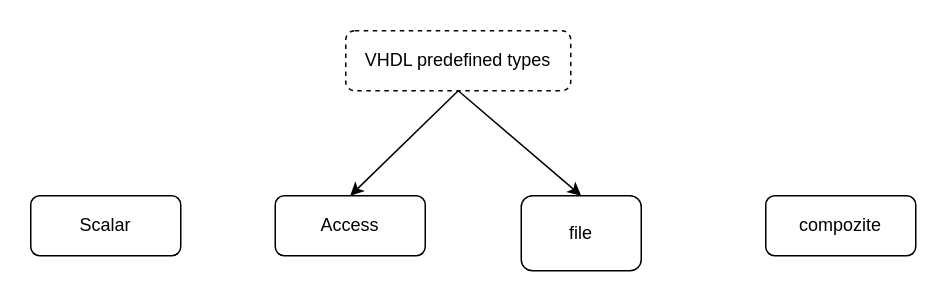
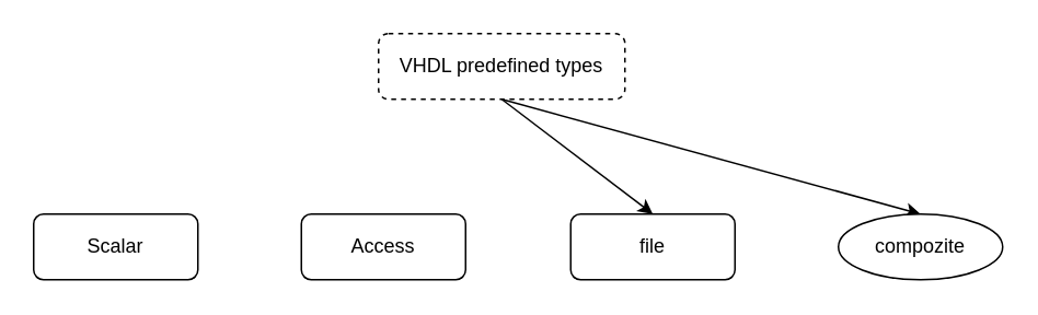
- <mxCell id="2" style="edgeStyle=none;rounded=0;orthogonalLoop=1;jettySize=auto;html=1;exitX=0.5;exitY=1;exitDx=0;exitDy=0;entryX=0.5;entryY=0;entryDx=0;entryDy=0;" edge="1" parent="1" source="5" target="7"><mxGeometry relative="1" as="geometry" /></mxCell>
+ <mxCell id="4" style="edgeStyle=none;rounded=0;orthogonalLoop=1;jettySize=auto;html=1;exitX=0.5;exitY=1;exitDx=0;exitDy=0;entryX=0.5;entryY=0;entryDx=0;entryDy=0;" edge="1" parent="1" source="5" target="9"><mxGeometry relative="1" as="geometry" /></mxCell>
- <mxCell id="9" value="compozite" style="rounded=1;whiteSpace=wrap;html=1;fontSize=12;glass=0;strokeWidth=1;shadow=0;" vertex="1" parent="1"><mxGeometry x="510" y="130" width="100" height="40" as="geometry" /></mxCell>
+ <mxCell id="9" value="compozite" style="ellipse;whiteSpace=wrap;html=1;fontSize=12;glass=0;strokeWidth=1;shadow=0;" vertex="1" parent="1"><mxGeometry x="510" y="130" width="100" height="40" as="geometry" /></mxCell>
- <mxCell id="8" value="file" style="rounded=1;whiteSpace=wrap;html=1;fontSize=12;glass=0;strokeWidth=1;shadow=0;" vertex="1" parent="1"><mxGeometry x="347" y="130" width="80" height="50" as="geometry" /></mxCell>
+ <mxCell id="8" value="file" style="rounded=1;whiteSpace=wrap;html=1;fontSize=12;glass=0;strokeWidth=1;shadow=0;" vertex="1" parent="1"><mxGeometry x="347" y="130" width="100" height="40" as="geometry" /></mxCell>
